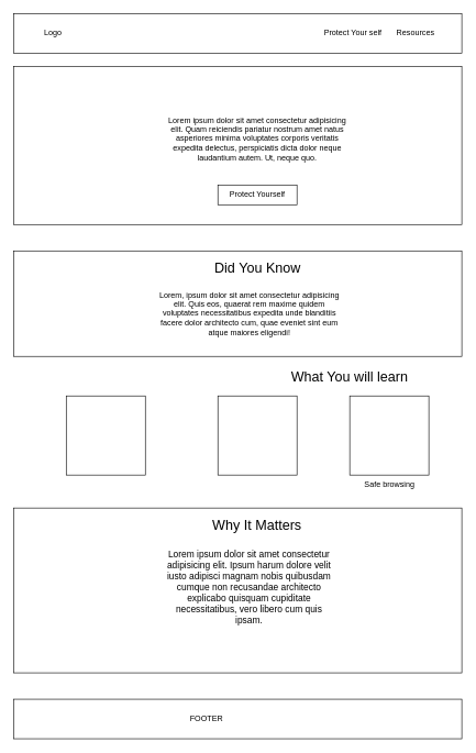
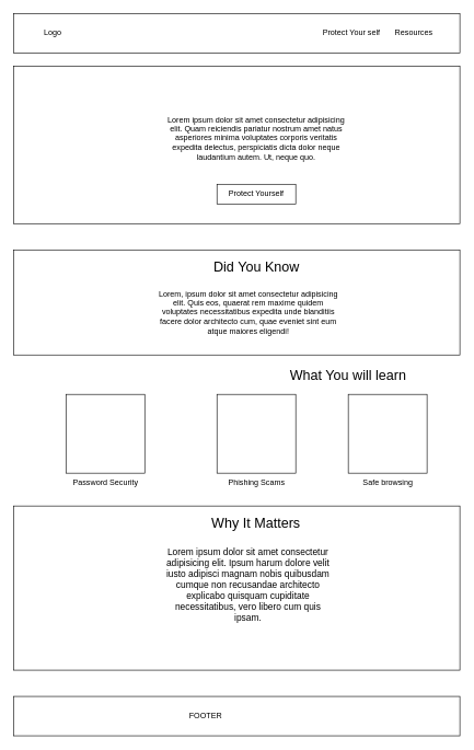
+ <mxCell id="21" value="Password Security" style="text;html=1;align=center;verticalAlign=middle;whiteSpace=wrap;rounded=0;" vertex="1" parent="1"><mxGeometry x="107.5" y="720" width="105" height="30" as="geometry" /></mxCell>
+ <mxCell id="22" value="Phishing Scams" style="text;html=1;align=center;verticalAlign=middle;whiteSpace=wrap;rounded=0;" vertex="1" parent="1"><mxGeometry x="337.5" y="720" width="105" height="30" as="geometry" /></mxCell>
